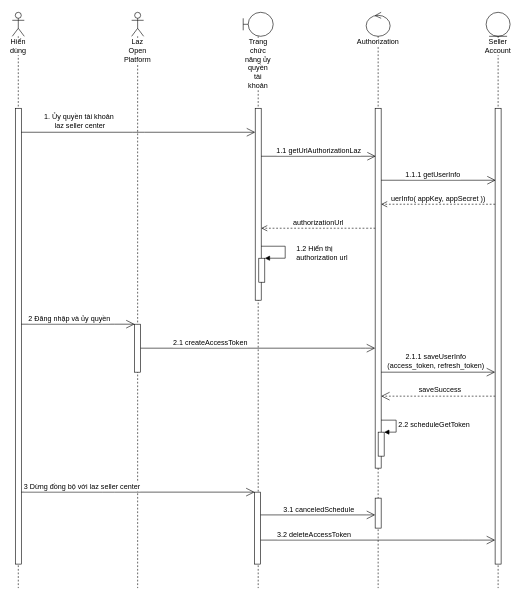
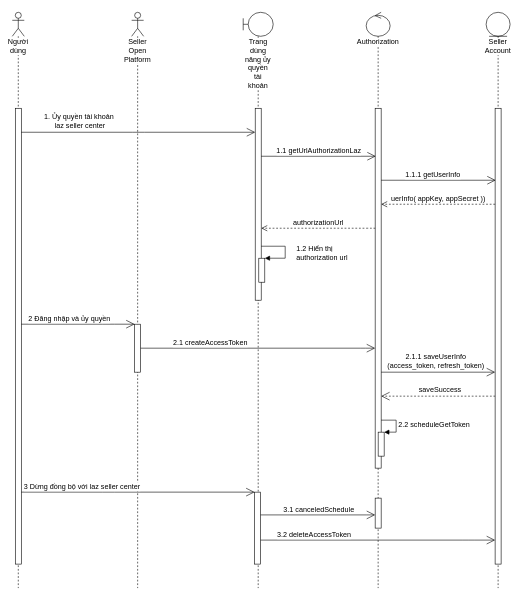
- <mxCell id="2" value="Hiển dùng" style="shape=umlLifeline;participant=umlActor;perimeter=lifelinePerimeter;whiteSpace=wrap;html=1;container=1;collapsible=0;recursiveResize=0;verticalAlign=top;spacingTop=36;outlineConnect=0;labelBackgroundColor=#ffffff;fontSize=12;" parent="1" vertex="1"><mxGeometry x="20" y="20" width="20" height="960" as="geometry" /></mxCell>
+ <mxCell id="2" value="Người dùng" style="shape=umlLifeline;participant=umlActor;perimeter=lifelinePerimeter;whiteSpace=wrap;html=1;container=1;collapsible=0;recursiveResize=0;verticalAlign=top;spacingTop=36;outlineConnect=0;labelBackgroundColor=#ffffff;fontSize=12;" parent="1" vertex="1"><mxGeometry x="20" y="20" width="20" height="960" as="geometry" /></mxCell>
- <mxCell id="4" value="Trang chức năng ủy quyền tài khoản" style="shape=umlLifeline;participant=umlBoundary;perimeter=lifelinePerimeter;whiteSpace=wrap;html=1;container=1;collapsible=0;recursiveResize=0;verticalAlign=top;spacingTop=36;outlineConnect=0;labelBackgroundColor=#ffffff;fontSize=12;" parent="1" vertex="1"><mxGeometry x="405" y="20" width="50" height="960" as="geometry" /></mxCell>
+ <mxCell id="4" value="Trang dùng năng ủy quyền tài khoản" style="shape=umlLifeline;participant=umlBoundary;perimeter=lifelinePerimeter;whiteSpace=wrap;html=1;container=1;collapsible=0;recursiveResize=0;verticalAlign=top;spacingTop=36;outlineConnect=0;labelBackgroundColor=#ffffff;fontSize=12;" parent="1" vertex="1"><mxGeometry x="405" y="20" width="50" height="960" as="geometry" /></mxCell>
- <mxCell id="25" value="Laz Open Platform" style="shape=umlLifeline;participant=umlActor;perimeter=lifelinePerimeter;whiteSpace=wrap;html=1;container=1;collapsible=0;recursiveResize=0;verticalAlign=top;spacingTop=36;outlineConnect=0;labelBackgroundColor=#ffffff;fontSize=12;" parent="1" vertex="1"><mxGeometry x="219" y="20" width="20" height="960" as="geometry" /></mxCell>
+ <mxCell id="25" value="Seller Open Platform" style="shape=umlLifeline;participant=umlActor;perimeter=lifelinePerimeter;whiteSpace=wrap;html=1;container=1;collapsible=0;recursiveResize=0;verticalAlign=top;spacingTop=36;outlineConnect=0;labelBackgroundColor=#ffffff;fontSize=12;" parent="1" vertex="1"><mxGeometry x="219" y="20" width="20" height="960" as="geometry" /></mxCell>
